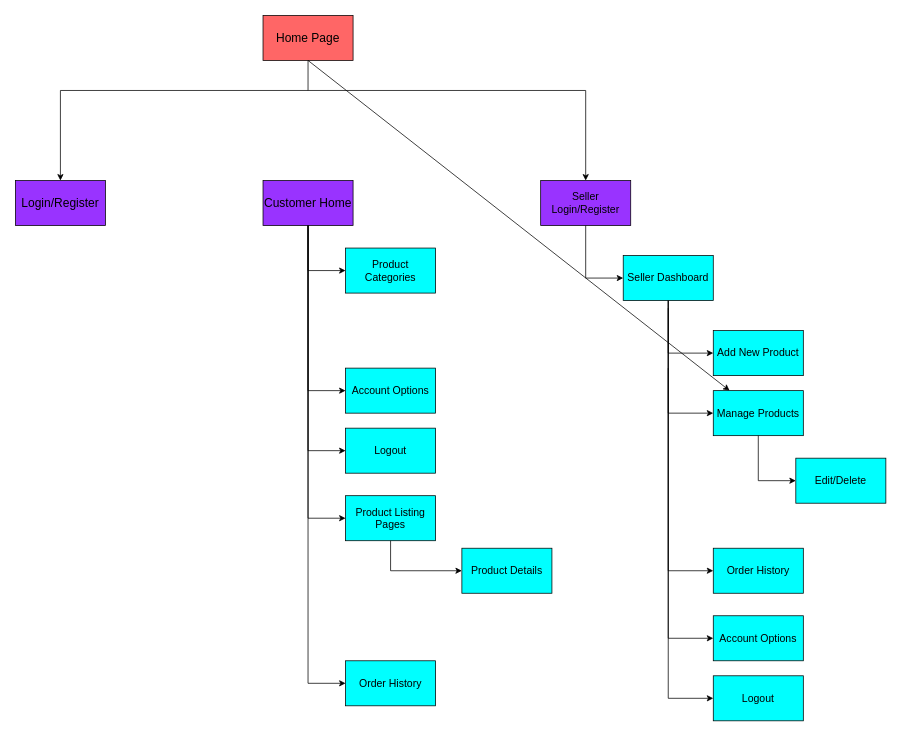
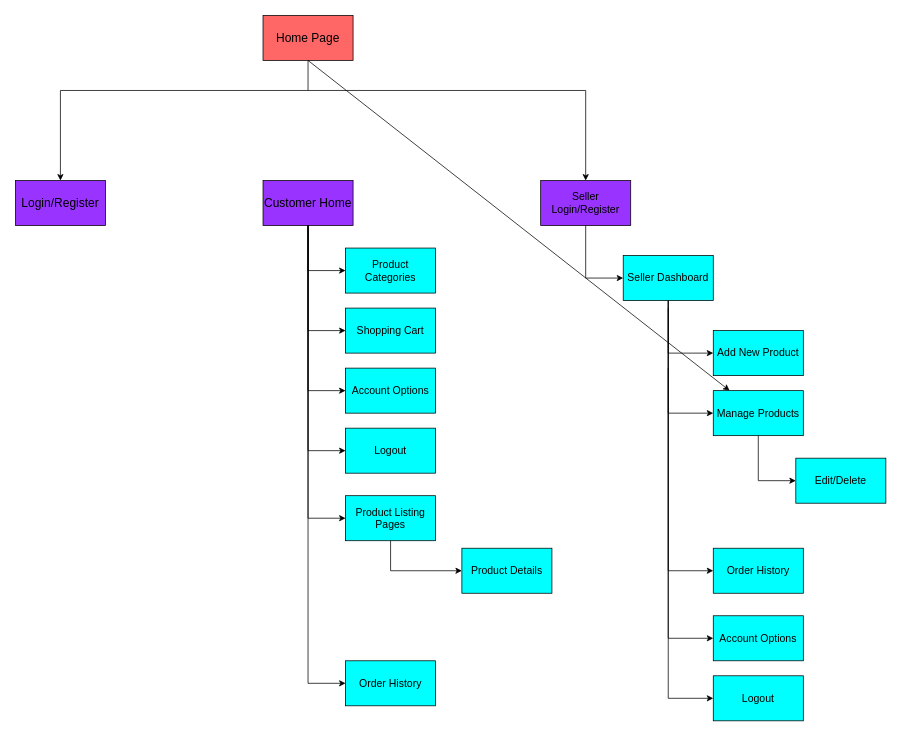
+ <mxCell id="10" value="" style="endArrow=classic;html=1;rounded=0;exitX=0.5;exitY=1;exitDx=0;exitDy=0;entryX=0;entryY=0.5;entryDx=0;entryDy=0;" edge="1" parent="1" target="9" source="6"><mxGeometry width="50" height="50" relative="1" as="geometry"><mxPoint x="410" y="400" as="sourcePoint" /><mxPoint x="450" y="470" as="targetPoint" /><Array as="points"><mxPoint x="410" y="440" /></Array></mxGeometry></mxCell>
+ <mxCell id="9" value="&lt;font style=&quot;font-size: 14px;&quot;&gt;Shopping Cart&lt;/font&gt;" style="rounded=0;whiteSpace=wrap;html=1;fillColor=#00FFFF;" vertex="1" parent="1"><mxGeometry x="460" y="410" width="120" height="60" as="geometry" /></mxCell>
